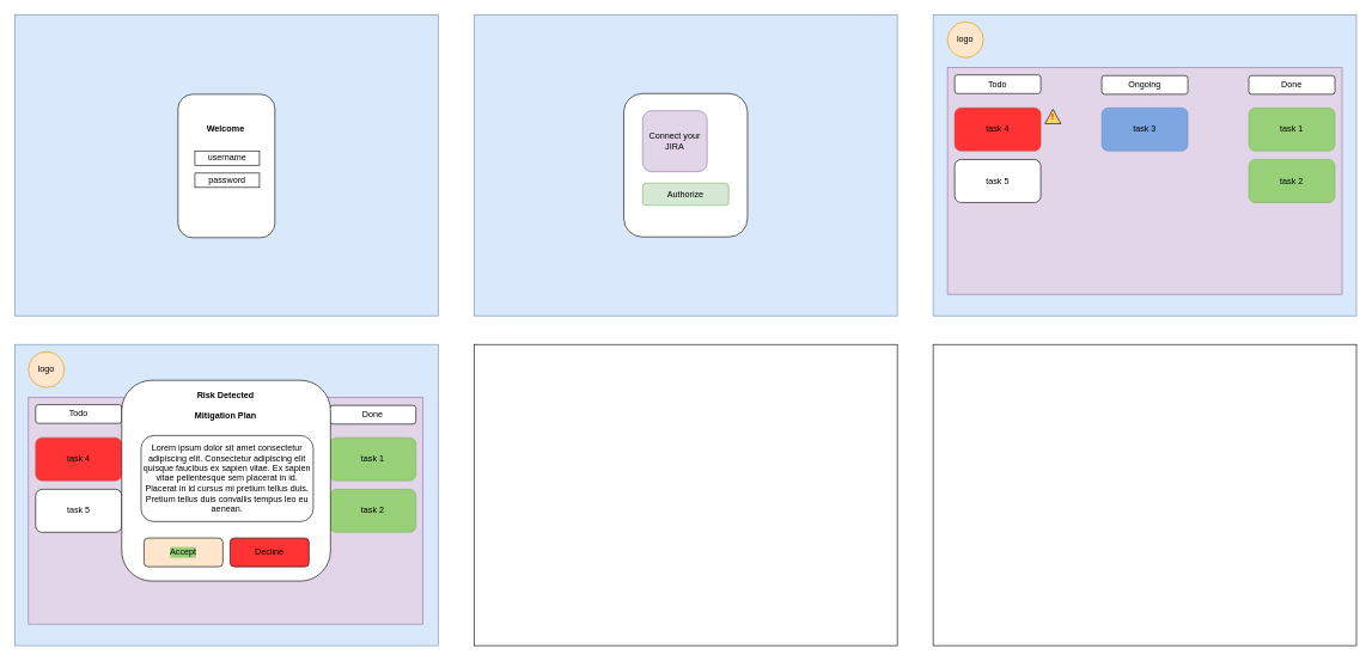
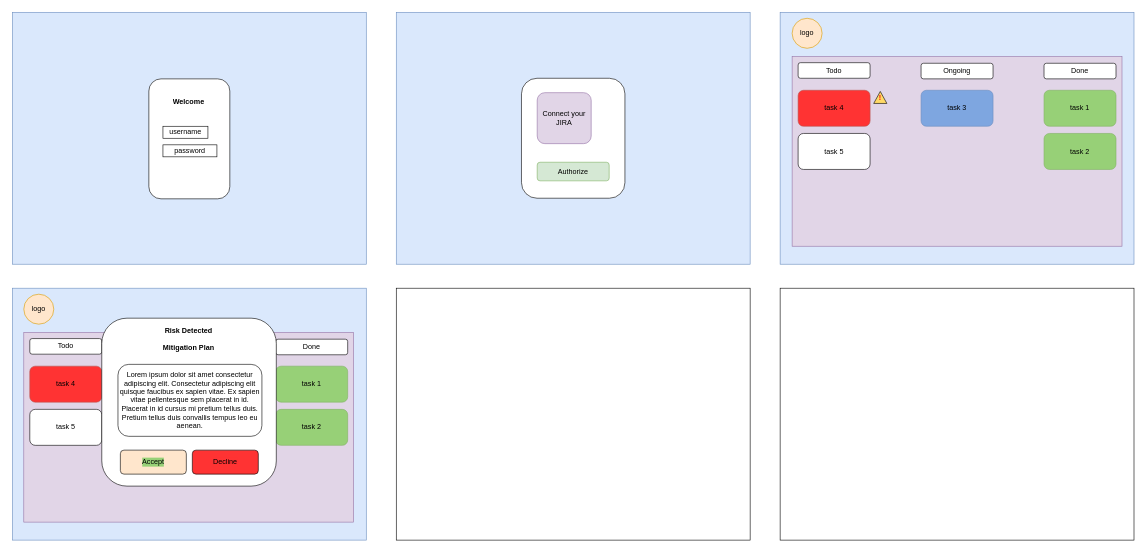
- <mxCell id="9" value="&lt;div align=&quot;center&quot;&gt;&lt;b&gt;Welcome&lt;/b&gt;&lt;/div&gt;" style="text;strokeColor=none;fillColor=none;align=center;verticalAlign=middle;spacingLeft=4;spacingRight=4;overflow=hidden;points=[[0,0.5],[1,0.5]];portConstraint=eastwest;rotatable=0;whiteSpace=wrap;html=1;" vertex="1" parent="1"><mxGeometry x="274" y="164" width="80" height="30" as="geometry" /></mxCell>
+ <mxCell id="9" value="&lt;div align=&quot;center&quot;&gt;&lt;b&gt;Welcome&lt;/b&gt;&lt;/div&gt;" style="text;strokeColor=none;fillColor=none;align=center;verticalAlign=middle;spacingLeft=4;spacingRight=4;overflow=hidden;points=[[0,0.5],[1,0.5]];portConstraint=eastwest;rotatable=0;whiteSpace=wrap;html=1;" vertex="1" parent="1"><mxGeometry x="274" y="154" width="80" height="30" as="geometry" /></mxCell>
- <mxCell id="10" value="username" style="rounded=0;whiteSpace=wrap;html=1;" vertex="1" parent="1"><mxGeometry x="271" y="210" width="90" height="20" as="geometry" /></mxCell>
+ <mxCell id="10" value="username" style="rounded=0;whiteSpace=wrap;html=1;" vertex="1" parent="1"><mxGeometry x="271" y="210" width="75" height="20" as="geometry" /></mxCell>
- <mxCell id="14" value="Authorize" style="rounded=1;whiteSpace=wrap;html=1;fillColor=#d5e8d4;strokeColor=#82b366;" vertex="1" parent="1"><mxGeometry x="895" y="255" width="120" height="31" as="geometry" /></mxCell>
+ <mxCell id="14" value="Authorize" style="rounded=1;whiteSpace=wrap;html=1;fillColor=#d5e8d4;strokeColor=#82b366;" vertex="1" parent="1"><mxGeometry x="895" y="270" width="120" height="31" as="geometry" /></mxCell>
